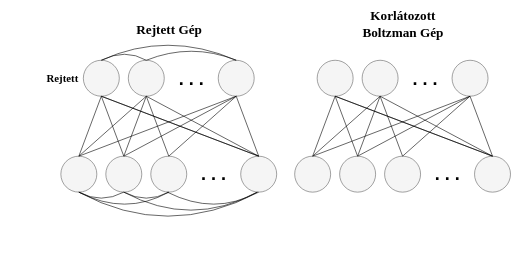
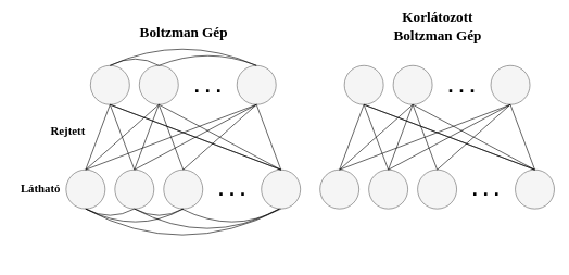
- <mxCell id="3" value="&lt;font face=&quot;Times New Roman&quot; size=&quot;1&quot;&gt;&lt;b style=&quot;font-size: 22px&quot;&gt;Rejtett Gép&lt;/b&gt;&lt;/font&gt;" style="text;html=1;align=center;verticalAlign=middle;resizable=0;points=[];autosize=1;strokeColor=none;fillColor=none;" vertex="1" parent="1"><mxGeometry x="205.5" y="40" width="150" height="20" as="geometry" /></mxCell>
+ <mxCell id="3" value="&lt;font face=&quot;Times New Roman&quot; size=&quot;1&quot;&gt;&lt;b style=&quot;font-size: 22px&quot;&gt;Boltzman Gép&lt;/b&gt;&lt;/font&gt;" style="text;html=1;align=center;verticalAlign=middle;resizable=0;points=[];autosize=1;strokeColor=none;fillColor=none;" vertex="1" parent="1"><mxGeometry x="205.5" y="40" width="150" height="20" as="geometry" /></mxCell>
- <mxCell id="25" value="&lt;font face=&quot;Times New Roman&quot; size=&quot;1&quot;&gt;&lt;b style=&quot;font-size: 18px&quot;&gt;Rejtett&lt;/b&gt;&lt;/font&gt;" style="text;html=1;align=center;verticalAlign=middle;resizable=0;points=[];autosize=1;strokeColor=none;fillColor=none;" vertex="1" parent="1"><mxGeometry x="68" y="120" width="70" height="20" as="geometry" /></mxCell>
+ <mxCell id="25" value="&lt;font face=&quot;Times New Roman&quot; size=&quot;1&quot;&gt;&lt;b style=&quot;font-size: 18px&quot;&gt;Rejtett&lt;/b&gt;&lt;/font&gt;" style="text;html=1;align=center;verticalAlign=middle;resizable=0;points=[];autosize=1;strokeColor=none;fillColor=none;" vertex="1" parent="1"><mxGeometry x="68" y="190" width="70" height="20" as="geometry" /></mxCell>
+ <mxCell id="2" value="&lt;font face=&quot;Times New Roman&quot; size=&quot;1&quot;&gt;&lt;b style=&quot;font-size: 18px&quot;&gt;Látható&lt;/b&gt;&lt;/font&gt;" style="text;html=1;align=center;verticalAlign=middle;resizable=0;points=[];autosize=1;strokeColor=none;fillColor=none;" vertex="1" parent="1"><mxGeometry x="20.5" y="280" width="80" height="20" as="geometry" /></mxCell>
